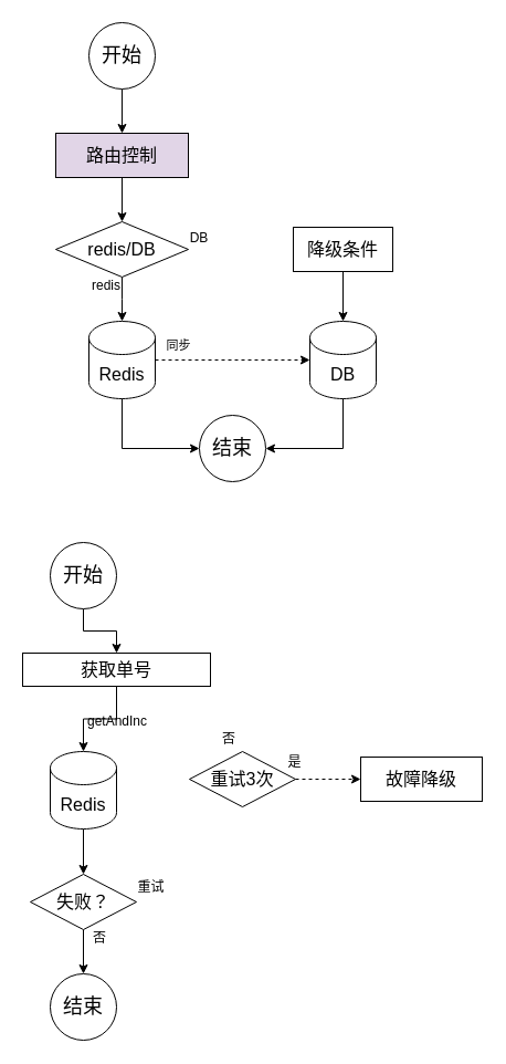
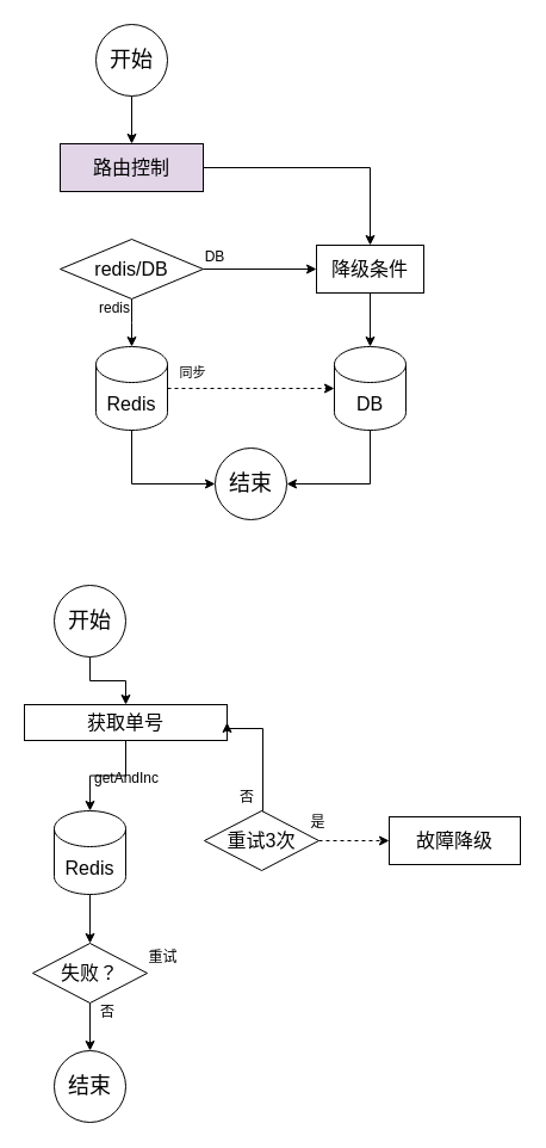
- <mxCell id="4" value="" style="edgeStyle=orthogonalEdgeStyle;rounded=0;orthogonalLoop=1;jettySize=auto;html=1;" edge="1" parent="1" source="5" target="7"><mxGeometry relative="1" as="geometry"><mxPoint x="110" y="200" as="targetPoint" /></mxGeometry></mxCell>
+ <mxCell id="4" value="" style="edgeStyle=orthogonalEdgeStyle;rounded=0;orthogonalLoop=1;jettySize=auto;html=1;" edge="1" parent="1" source="5" target="16"><mxGeometry relative="1" as="geometry"><mxPoint x="110" y="200" as="targetPoint" /></mxGeometry></mxCell>
+ <mxCell id="10" value="" style="edgeStyle=orthogonalEdgeStyle;rounded=0;orthogonalLoop=1;jettySize=auto;html=1;entryX=0;entryY=0.5;entryDx=0;entryDy=0;" edge="1" parent="1" source="7" target="16"><mxGeometry relative="1" as="geometry"><mxPoint x="300" y="260" as="sourcePoint" /><mxPoint x="210" y="225" as="targetPoint" /></mxGeometry></mxCell>
+ <mxCell id="31" value="" style="edgeStyle=orthogonalEdgeStyle;rounded=0;orthogonalLoop=1;jettySize=auto;html=1;exitX=0.5;exitY=0;exitDx=0;exitDy=0;entryX=1;entryY=0.5;entryDx=0;entryDy=0;" edge="1" parent="1" source="30" target="21"><mxGeometry relative="1" as="geometry"><mxPoint x="133" y="825" as="sourcePoint" /><mxPoint x="242" y="739" as="targetPoint" /><Array as="points"><mxPoint x="220" y="679" /><mxPoint x="220" y="610" /></Array></mxGeometry></mxCell>
